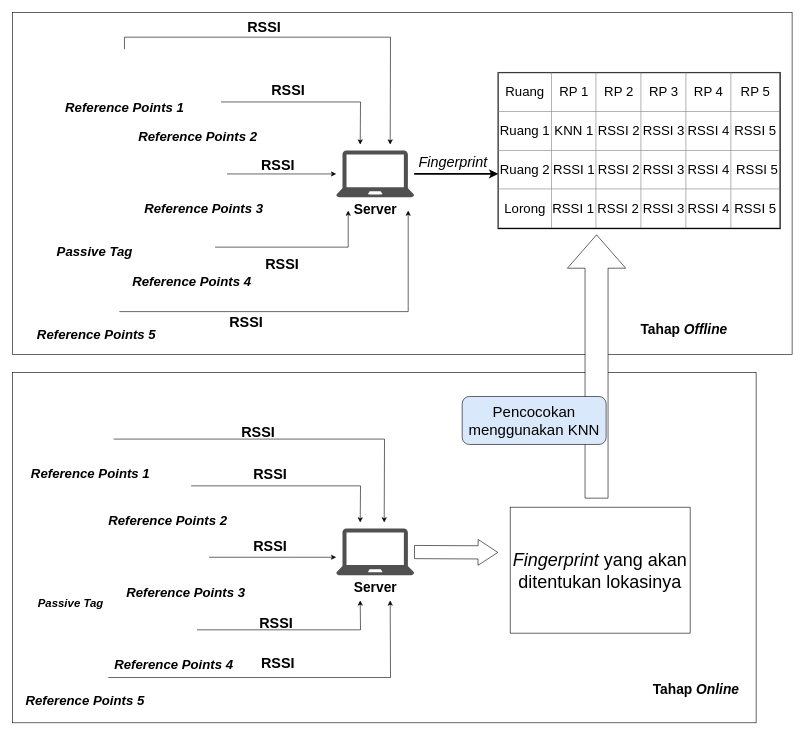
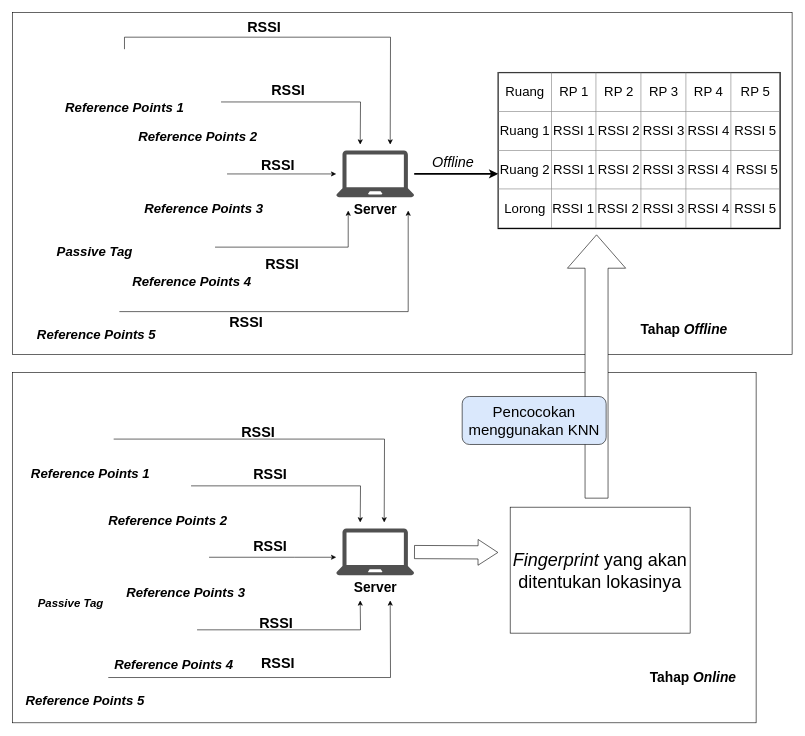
- <mxCell id="42" value="&lt;table border=&quot;1&quot; width=&quot;100%&quot; style=&quot;width: 100%; height: 100%; border-collapse: collapse; font-size: 22px;&quot;&gt;&lt;tbody style=&quot;font-size: 22px;&quot;&gt;&lt;tr style=&quot;font-size: 22px;&quot;&gt;&lt;td align=&quot;center&quot; style=&quot;font-size: 22px;&quot;&gt;Ruang&lt;/td&gt;&lt;td align=&quot;center&quot; style=&quot;font-size: 22px;&quot;&gt;RP 1&lt;/td&gt;&lt;td align=&quot;center&quot; style=&quot;font-size: 22px;&quot;&gt;RP 2&lt;/td&gt;&lt;td style=&quot;text-align: center; font-size: 22px;&quot;&gt;RP 3&lt;/td&gt;&lt;td style=&quot;text-align: center; font-size: 22px;&quot;&gt;RP 4&lt;/td&gt;&lt;td style=&quot;text-align: center; font-size: 22px;&quot;&gt;RP 5&lt;/td&gt;&lt;/tr&gt;&lt;tr style=&quot;font-size: 22px;&quot;&gt;&lt;td align=&quot;center&quot; style=&quot;font-size: 22px;&quot;&gt;Ruang 1&lt;/td&gt;&lt;td align=&quot;center&quot; style=&quot;font-size: 22px;&quot;&gt;KNN 1&lt;/td&gt;&lt;td align=&quot;center&quot; style=&quot;font-size: 22px;&quot;&gt;RSSI 2&lt;/td&gt;&lt;td style=&quot;text-align: center; font-size: 22px;&quot;&gt;RSSI 3&lt;/td&gt;&lt;td style=&quot;text-align: center; font-size: 22px;&quot;&gt;RSSI 4&lt;/td&gt;&lt;td style=&quot;text-align: center; font-size: 22px;&quot;&gt;RSSI 5&lt;/td&gt;&lt;/tr&gt;&lt;tr style=&quot;font-size: 22px;&quot;&gt;&lt;td align=&quot;center&quot; style=&quot;font-size: 22px;&quot;&gt;Ruang 2&lt;/td&gt;&lt;td align=&quot;center&quot; style=&quot;font-size: 22px;&quot;&gt;RSSI 1&lt;/td&gt;&lt;td align=&quot;center&quot; style=&quot;font-size: 22px;&quot;&gt;RSSI 2&lt;/td&gt;&lt;td style=&quot;text-align: center; font-size: 22px;&quot;&gt;RSSI 3&lt;/td&gt;&lt;td style=&quot;text-align: center; font-size: 22px;&quot;&gt;RSSI 4&lt;/td&gt;&lt;td style=&quot;text-align: center; font-size: 22px;&quot;&gt;&amp;nbsp;RSSI 5&lt;/td&gt;&lt;/tr&gt;&lt;tr style=&quot;font-size: 22px;&quot;&gt;&lt;td style=&quot;text-align: center; font-size: 22px;&quot;&gt;Lorong&lt;/td&gt;&lt;td style=&quot;font-size: 22px;&quot;&gt;&lt;span style=&quot;text-align: -webkit-center; font-size: 22px;&quot;&gt;RSSI 1&lt;/span&gt;&lt;br style=&quot;font-size: 22px;&quot;&gt;&lt;/td&gt;&lt;td style=&quot;font-size: 22px;&quot;&gt;&lt;span style=&quot;text-align: -webkit-center; font-size: 22px;&quot;&gt;RSSI 2&lt;/span&gt;&lt;br style=&quot;font-size: 22px;&quot;&gt;&lt;/td&gt;&lt;td style=&quot;text-align: center; font-size: 22px;&quot;&gt;&lt;span style=&quot;font-size: 22px;&quot;&gt;RSSI 3&lt;/span&gt;&lt;br style=&quot;font-size: 22px;&quot;&gt;&lt;/td&gt;&lt;td style=&quot;text-align: center; font-size: 22px;&quot;&gt;&lt;span style=&quot;font-size: 22px;&quot;&gt;RSSI 4&lt;/span&gt;&lt;br style=&quot;font-size: 22px;&quot;&gt;&lt;/td&gt;&lt;td style=&quot;text-align: center; font-size: 22px;&quot;&gt;&lt;span style=&quot;font-size: 22px;&quot;&gt;RSSI 5&lt;/span&gt;&lt;br style=&quot;font-size: 22px;&quot;&gt;&lt;/td&gt;&lt;/tr&gt;&lt;/tbody&gt;&lt;/table&gt;" style="text;html=1;strokeColor=#000000;fillColor=none;overflow=fill;fontSize=22;strokeWidth=2;" vertex="1" parent="1"><mxGeometry x="830" y="120" width="470" height="260" as="geometry" /></mxCell>
+ <mxCell id="42" value="&lt;table border=&quot;1&quot; width=&quot;100%&quot; style=&quot;width: 100%; height: 100%; border-collapse: collapse; font-size: 22px;&quot;&gt;&lt;tbody style=&quot;font-size: 22px;&quot;&gt;&lt;tr style=&quot;font-size: 22px;&quot;&gt;&lt;td align=&quot;center&quot; style=&quot;font-size: 22px;&quot;&gt;Ruang&lt;/td&gt;&lt;td align=&quot;center&quot; style=&quot;font-size: 22px;&quot;&gt;RP 1&lt;/td&gt;&lt;td align=&quot;center&quot; style=&quot;font-size: 22px;&quot;&gt;RP 2&lt;/td&gt;&lt;td style=&quot;text-align: center; font-size: 22px;&quot;&gt;RP 3&lt;/td&gt;&lt;td style=&quot;text-align: center; font-size: 22px;&quot;&gt;RP 4&lt;/td&gt;&lt;td style=&quot;text-align: center; font-size: 22px;&quot;&gt;RP 5&lt;/td&gt;&lt;/tr&gt;&lt;tr style=&quot;font-size: 22px;&quot;&gt;&lt;td align=&quot;center&quot; style=&quot;font-size: 22px;&quot;&gt;Ruang 1&lt;/td&gt;&lt;td align=&quot;center&quot; style=&quot;font-size: 22px;&quot;&gt;RSSI 1&lt;/td&gt;&lt;td align=&quot;center&quot; style=&quot;font-size: 22px;&quot;&gt;RSSI 2&lt;/td&gt;&lt;td style=&quot;text-align: center; font-size: 22px;&quot;&gt;RSSI 3&lt;/td&gt;&lt;td style=&quot;text-align: center; font-size: 22px;&quot;&gt;RSSI 4&lt;/td&gt;&lt;td style=&quot;text-align: center; font-size: 22px;&quot;&gt;RSSI 5&lt;/td&gt;&lt;/tr&gt;&lt;tr style=&quot;font-size: 22px;&quot;&gt;&lt;td align=&quot;center&quot; style=&quot;font-size: 22px;&quot;&gt;Ruang 2&lt;/td&gt;&lt;td align=&quot;center&quot; style=&quot;font-size: 22px;&quot;&gt;RSSI 1&lt;/td&gt;&lt;td align=&quot;center&quot; style=&quot;font-size: 22px;&quot;&gt;RSSI 2&lt;/td&gt;&lt;td style=&quot;text-align: center; font-size: 22px;&quot;&gt;RSSI 3&lt;/td&gt;&lt;td style=&quot;text-align: center; font-size: 22px;&quot;&gt;RSSI 4&lt;/td&gt;&lt;td style=&quot;text-align: center; font-size: 22px;&quot;&gt;&amp;nbsp;RSSI 5&lt;/td&gt;&lt;/tr&gt;&lt;tr style=&quot;font-size: 22px;&quot;&gt;&lt;td style=&quot;text-align: center; font-size: 22px;&quot;&gt;Lorong&lt;/td&gt;&lt;td style=&quot;font-size: 22px;&quot;&gt;&lt;span style=&quot;text-align: -webkit-center; font-size: 22px;&quot;&gt;RSSI 1&lt;/span&gt;&lt;br style=&quot;font-size: 22px;&quot;&gt;&lt;/td&gt;&lt;td style=&quot;font-size: 22px;&quot;&gt;&lt;span style=&quot;text-align: -webkit-center; font-size: 22px;&quot;&gt;RSSI 2&lt;/span&gt;&lt;br style=&quot;font-size: 22px;&quot;&gt;&lt;/td&gt;&lt;td style=&quot;text-align: center; font-size: 22px;&quot;&gt;&lt;span style=&quot;font-size: 22px;&quot;&gt;RSSI 3&lt;/span&gt;&lt;br style=&quot;font-size: 22px;&quot;&gt;&lt;/td&gt;&lt;td style=&quot;text-align: center; font-size: 22px;&quot;&gt;&lt;span style=&quot;font-size: 22px;&quot;&gt;RSSI 4&lt;/span&gt;&lt;br style=&quot;font-size: 22px;&quot;&gt;&lt;/td&gt;&lt;td style=&quot;text-align: center; font-size: 22px;&quot;&gt;&lt;span style=&quot;font-size: 22px;&quot;&gt;RSSI 5&lt;/span&gt;&lt;br style=&quot;font-size: 22px;&quot;&gt;&lt;/td&gt;&lt;/tr&gt;&lt;/tbody&gt;&lt;/table&gt;" style="text;html=1;strokeColor=#000000;fillColor=none;overflow=fill;fontSize=22;strokeWidth=2;" vertex="1" parent="1"><mxGeometry x="830" y="120" width="470" height="260" as="geometry" /></mxCell>
- <mxCell id="27" value="Fingerprint" style="text;html=1;strokeColor=none;fillColor=none;align=center;verticalAlign=middle;whiteSpace=wrap;rounded=0;fontSize=24;fontStyle=2" vertex="1" parent="1"><mxGeometry x="710" y="260" width="90" height="20" as="geometry" /></mxCell>
+ <mxCell id="27" value="Offline" style="text;html=1;strokeColor=none;fillColor=none;align=center;verticalAlign=middle;whiteSpace=wrap;rounded=0;fontSize=24;fontStyle=2" vertex="1" parent="1"><mxGeometry x="710" y="260" width="90" height="20" as="geometry" /></mxCell>
- <mxCell id="46" value="Tahap &lt;i style=&quot;font-size: 23px&quot;&gt;Online&lt;/i&gt;" style="text;html=1;strokeColor=none;fillColor=none;align=center;verticalAlign=middle;whiteSpace=wrap;rounded=0;fontSize=23;fontStyle=1" vertex="1" parent="1"><mxGeometry x="1075" y="1138" width="170" height="20" as="geometry" /></mxCell>
+ <mxCell id="46" value="Tahap &lt;i style=&quot;font-size: 23px&quot;&gt;Online&lt;/i&gt;" style="text;html=1;strokeColor=none;fillColor=none;align=center;verticalAlign=middle;whiteSpace=wrap;rounded=0;fontSize=23;fontStyle=1" vertex="1" parent="1"><mxGeometry x="1070" y="1118" width="170" height="20" as="geometry" /></mxCell>
